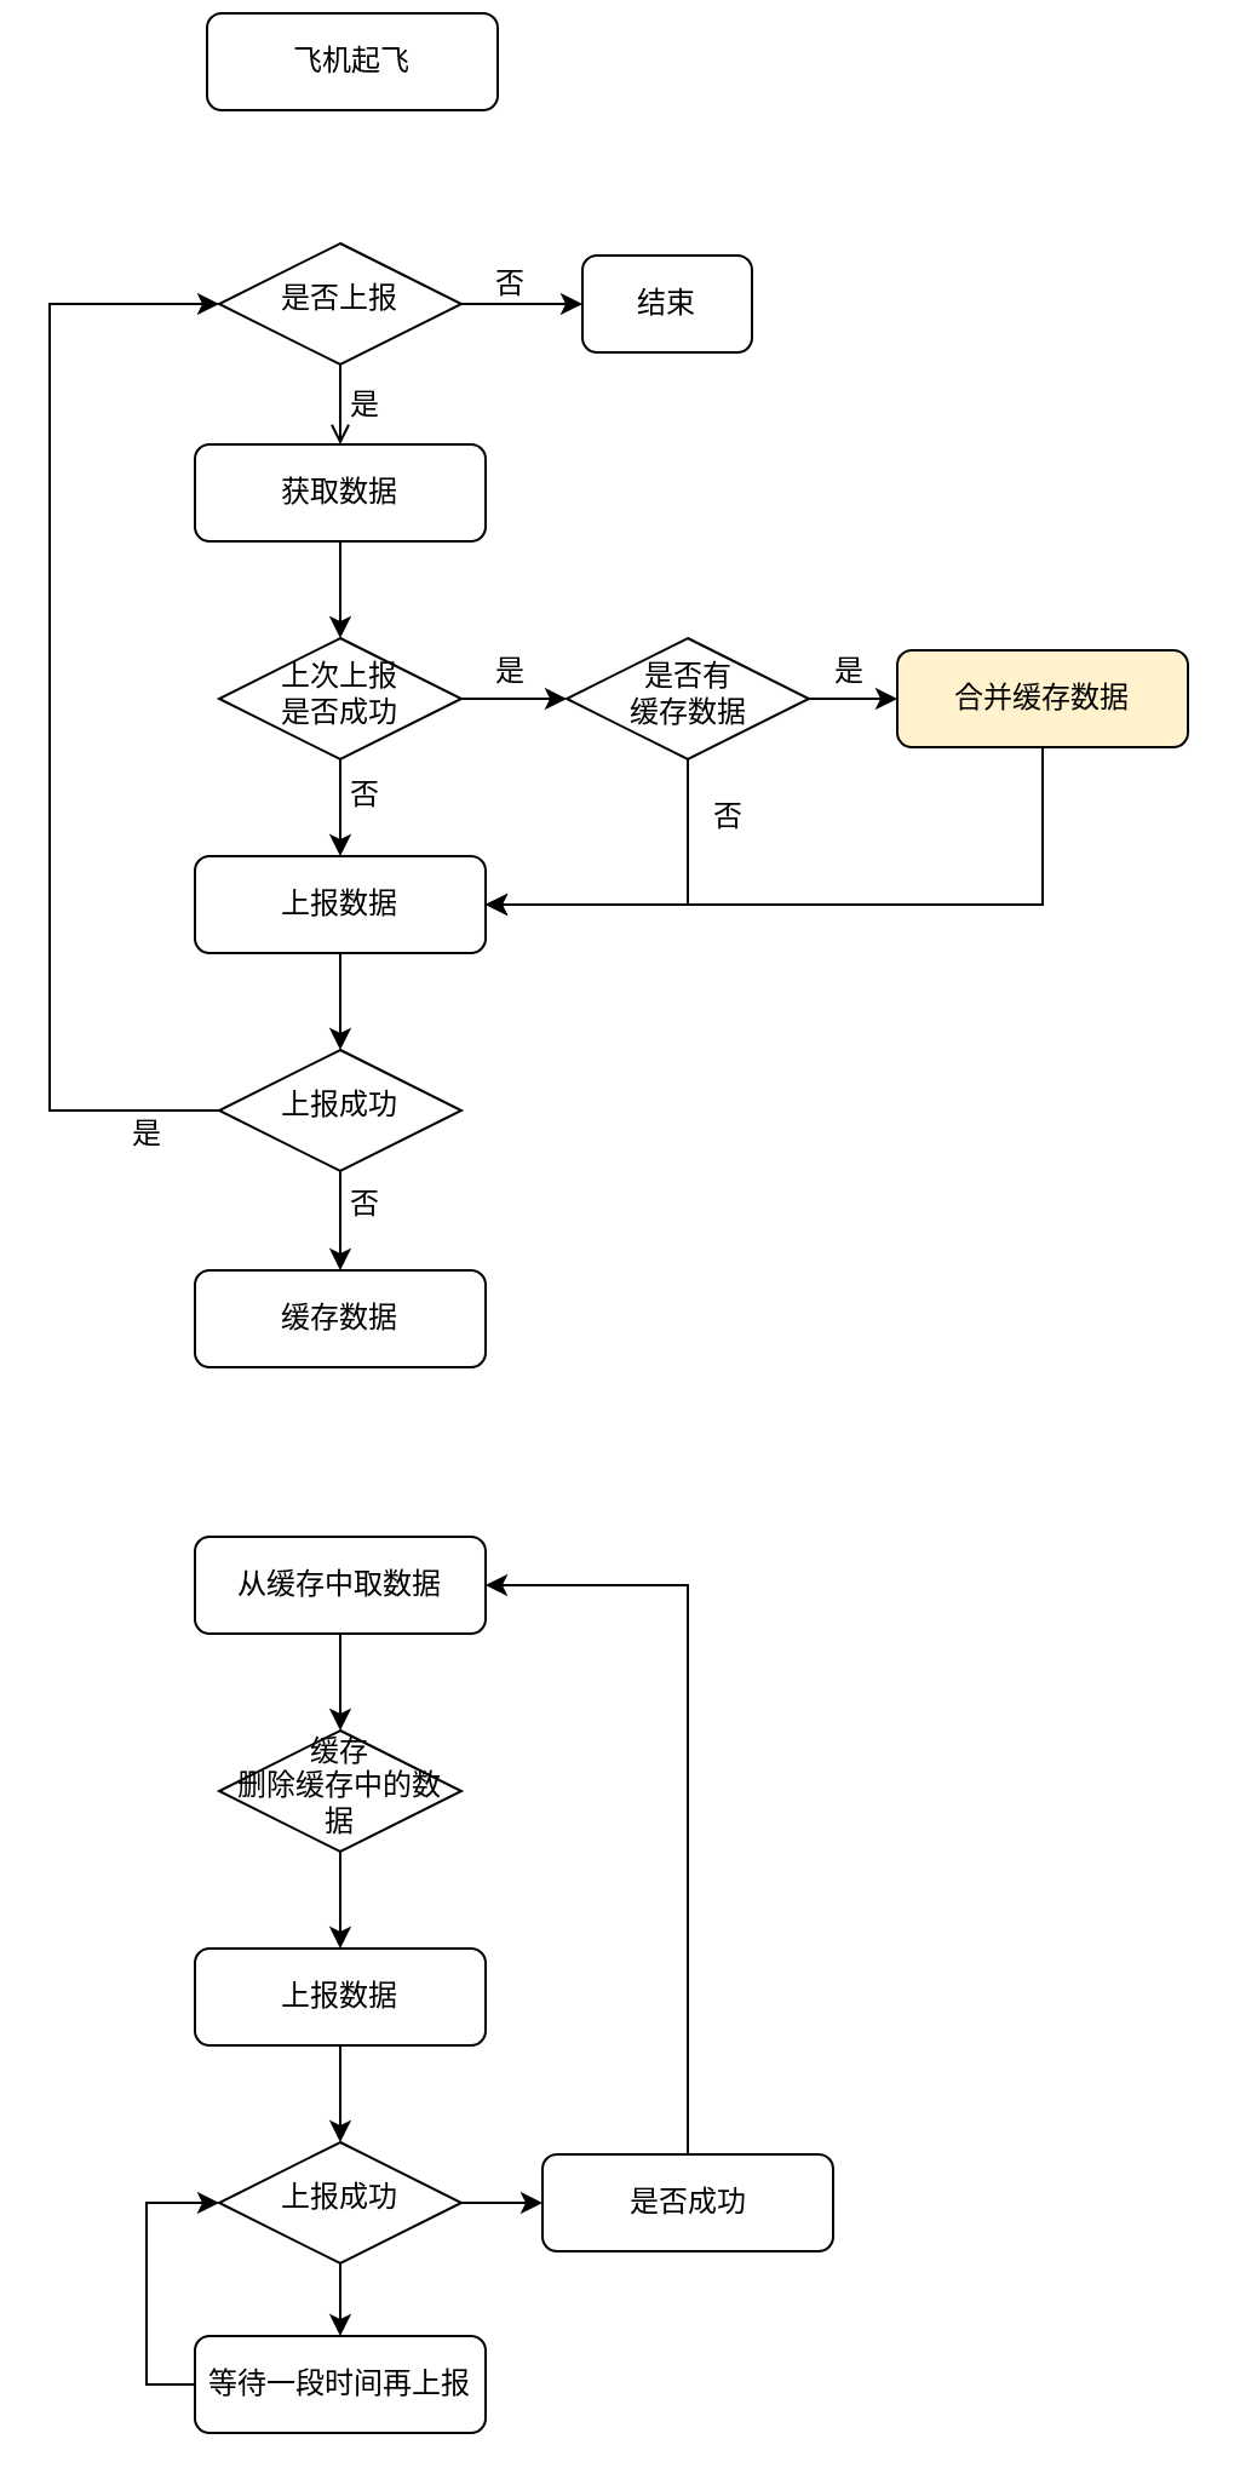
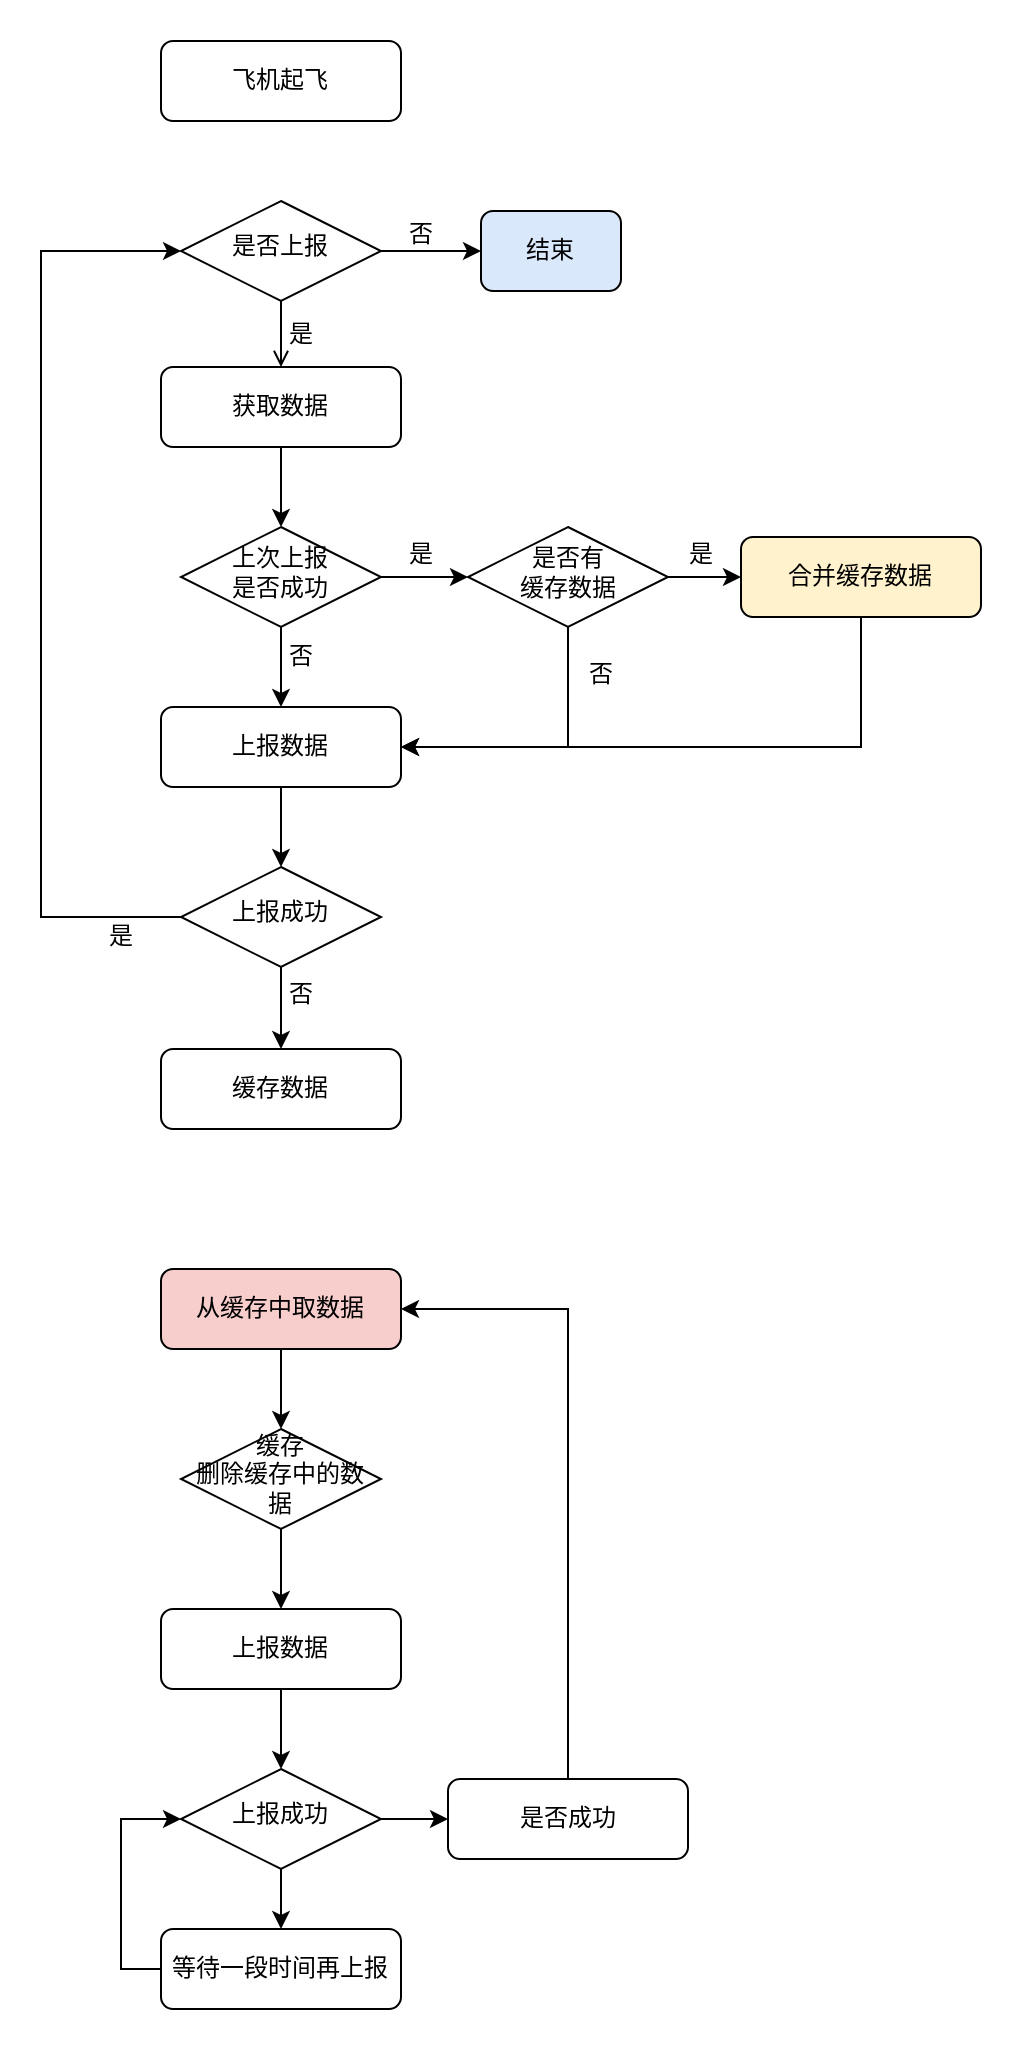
- <mxCell id="2" value="飞机起飞" style="rounded=1;whiteSpace=wrap;html=1;fontSize=12;glass=0;strokeWidth=1;shadow=0;" parent="1" vertex="1"><mxGeometry x="85" y="5" width="120" height="40" as="geometry" /></mxCell>
+ <mxCell id="2" value="飞机起飞" style="rounded=1;whiteSpace=wrap;html=1;fontSize=12;glass=0;strokeWidth=1;shadow=0;" parent="1" vertex="1"><mxGeometry x="80" y="20" width="120" height="40" as="geometry" /></mxCell>
- <mxCell id="6" value="结束" style="rounded=1;whiteSpace=wrap;html=1;fontSize=12;glass=0;strokeWidth=1;shadow=0;" parent="1" vertex="1"><mxGeometry x="240" y="105" width="70" height="40" as="geometry" /></mxCell>
+ <mxCell id="6" value="结束" style="rounded=1;whiteSpace=wrap;html=1;fontSize=12;glass=0;strokeWidth=1;shadow=0;fillColor=#dae8fc;" parent="1" vertex="1"><mxGeometry x="240" y="105" width="70" height="40" as="geometry" /></mxCell>
- <mxCell id="32" value="从缓存中取数据" style="whiteSpace=wrap;html=1;rounded=1;glass=0;strokeWidth=1;shadow=0;" vertex="1" parent="1"><mxGeometry x="80" y="634" width="120" height="40" as="geometry" /></mxCell>
+ <mxCell id="32" value="从缓存中取数据" style="whiteSpace=wrap;html=1;rounded=1;glass=0;strokeWidth=1;shadow=0;fillColor=#f8cecc;" vertex="1" parent="1"><mxGeometry x="80" y="634" width="120" height="40" as="geometry" /></mxCell>
